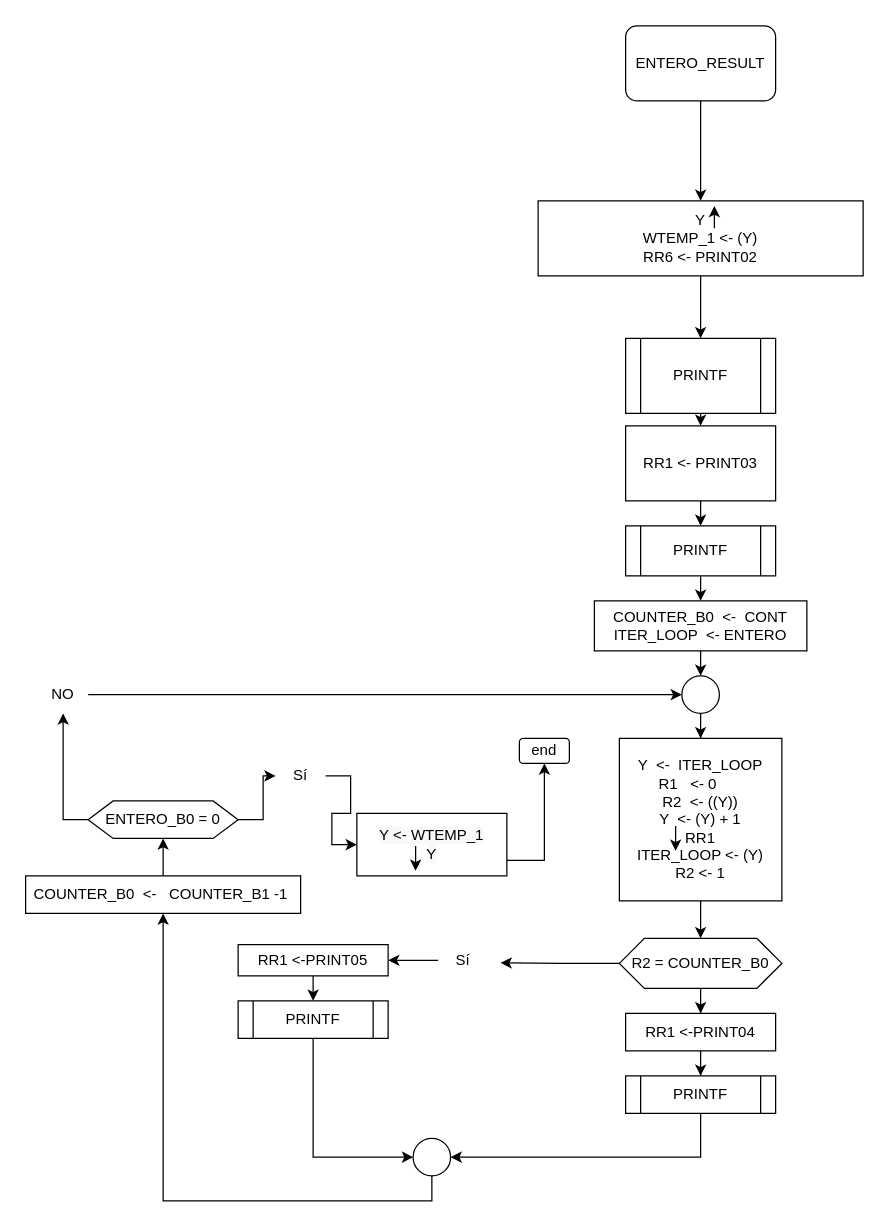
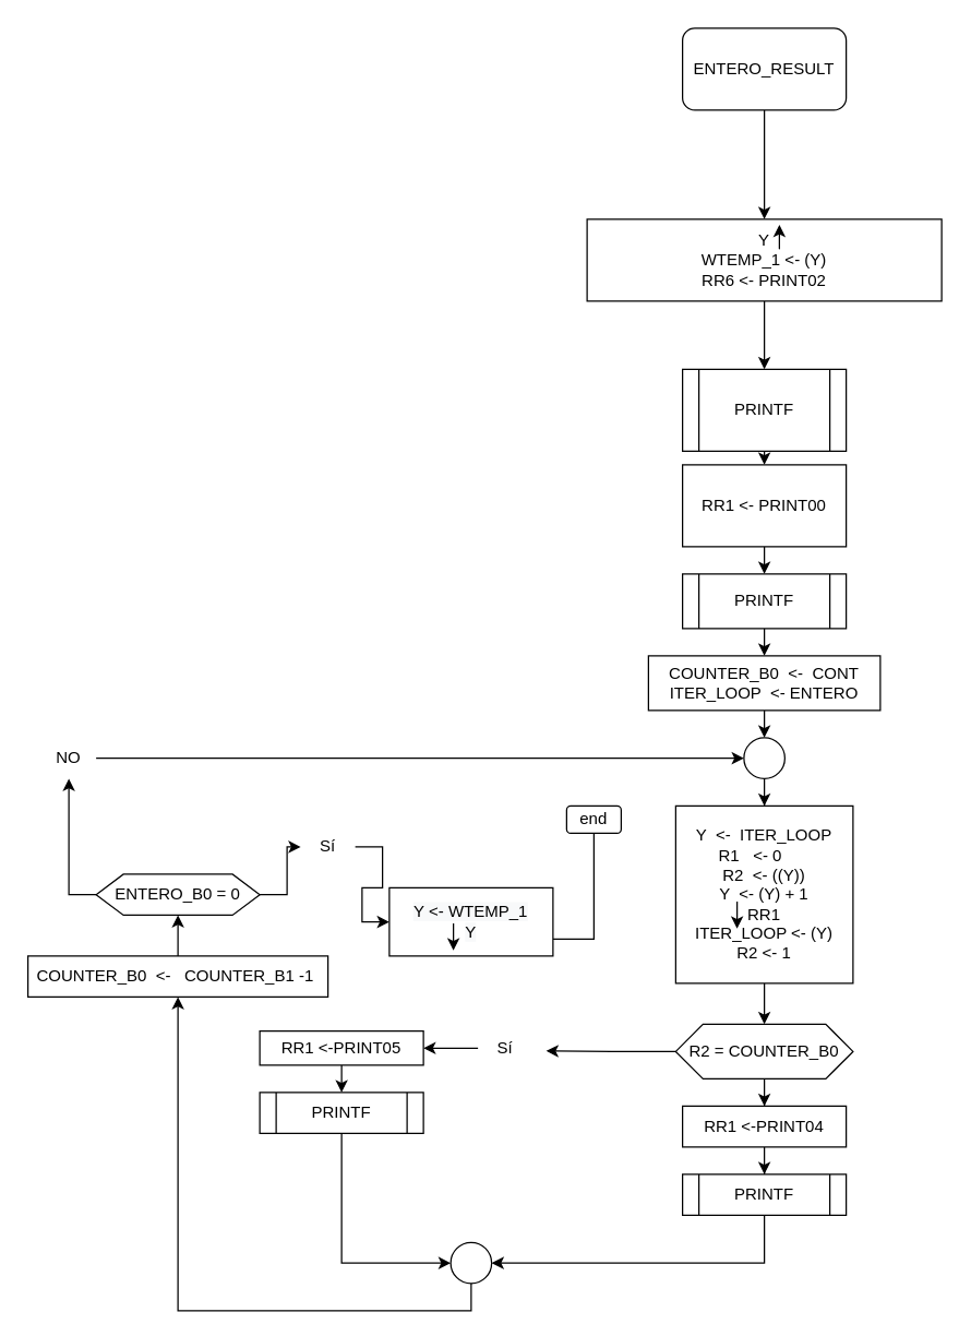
- <mxCell id="14" value="&lt;span&gt;RR1 &amp;lt;- PRINT03&lt;/span&gt;" style="rounded=0;whiteSpace=wrap;html=1;" vertex="1" parent="1"><mxGeometry x="500" y="340" width="120" height="60" as="geometry" /></mxCell>
+ <mxCell id="14" value="&lt;span&gt;RR1 &amp;lt;- PRINT00&lt;/span&gt;" style="rounded=0;whiteSpace=wrap;html=1;" vertex="1" parent="1"><mxGeometry x="500" y="340" width="120" height="60" as="geometry" /></mxCell>
- <mxCell id="43" style="edgeStyle=orthogonalEdgeStyle;rounded=0;orthogonalLoop=1;jettySize=auto;html=1;exitX=1;exitY=0.75;exitDx=0;exitDy=0;" edge="1" parent="1" source="44" target="45"><mxGeometry relative="1" as="geometry" /></mxCell>
+ <mxCell id="43" style="edgeStyle=orthogonalEdgeStyle;rounded=0;orthogonalLoop=1;jettySize=auto;html=1;exitX=1;exitY=0.75;exitDx=0;exitDy=0;endArrow=none;" edge="1" parent="1" source="44" target="45"><mxGeometry relative="1" as="geometry" /></mxCell>
